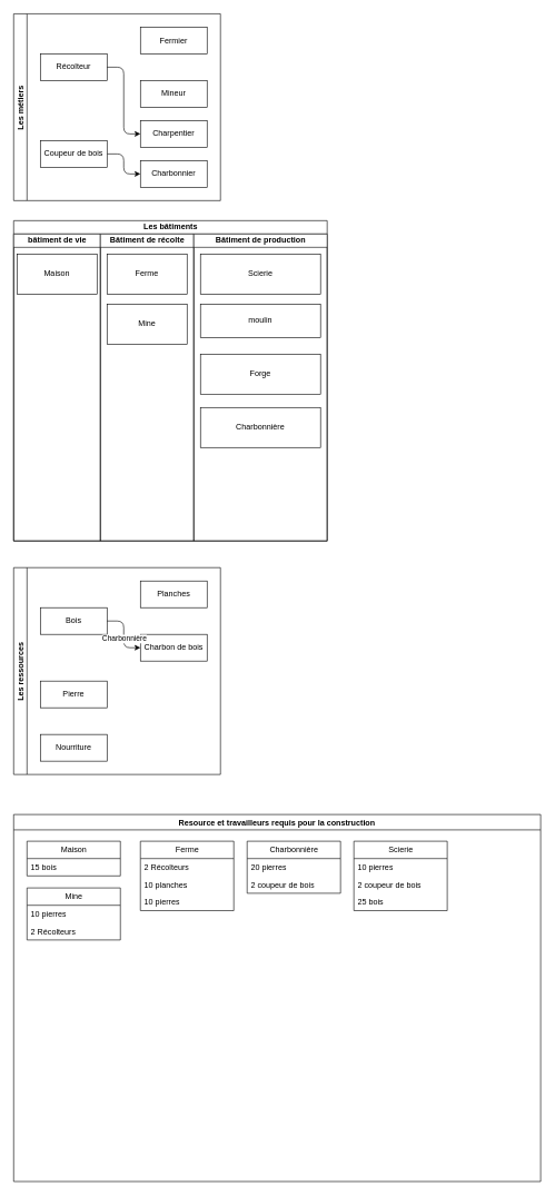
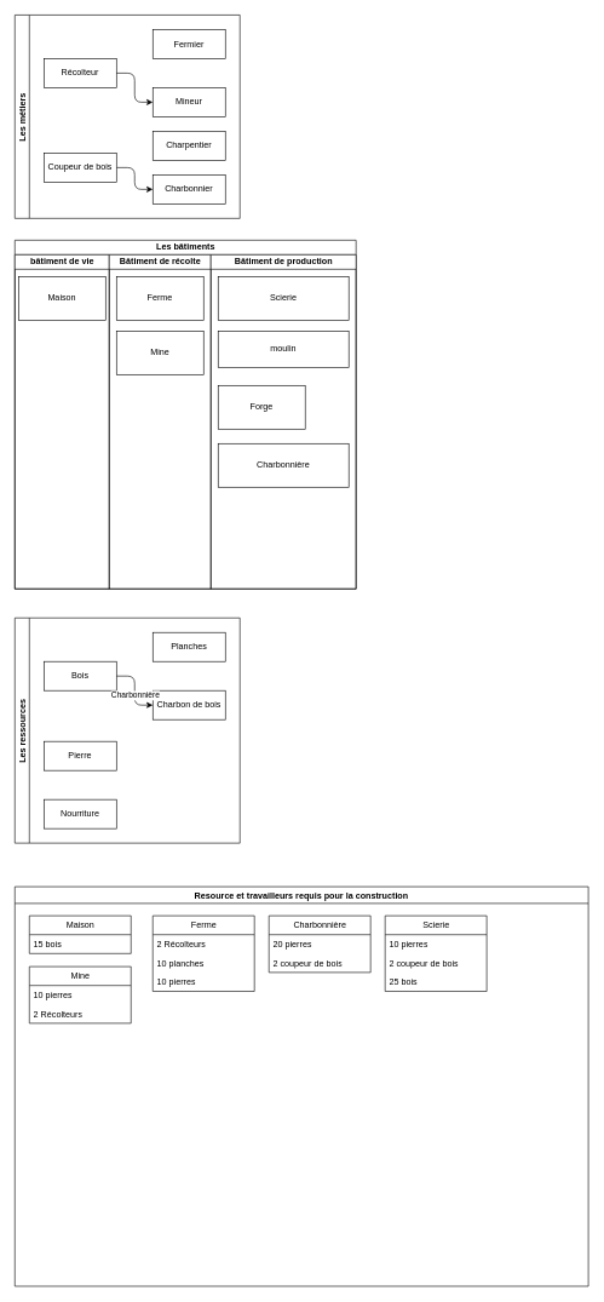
- <mxCell id="6" value="" style="edgeStyle=elbowEdgeStyle;elbow=horizontal;html=1;rounded=1;curved=0;sourcePerimeterSpacing=0;targetPerimeterSpacing=0;startSize=6;endSize=6;" edge="1" parent="2" source="3" target="9"><mxGeometry relative="1" as="geometry" /></mxCell>
+ <mxCell id="6" value="" style="edgeStyle=elbowEdgeStyle;elbow=horizontal;html=1;rounded=1;curved=0;sourcePerimeterSpacing=0;targetPerimeterSpacing=0;startSize=6;endSize=6;" edge="1" parent="2" source="3" target="5"><mxGeometry relative="1" as="geometry" /></mxCell>
- <mxCell id="20" value="Forge" style="whiteSpace=wrap;html=1;" vertex="1" parent="17"><mxGeometry x="10" y="180" width="180" height="60" as="geometry" /></mxCell>
+ <mxCell id="20" value="Forge" style="whiteSpace=wrap;html=1;" vertex="1" parent="17"><mxGeometry x="10" y="180" width="120" height="60" as="geometry" /></mxCell>
